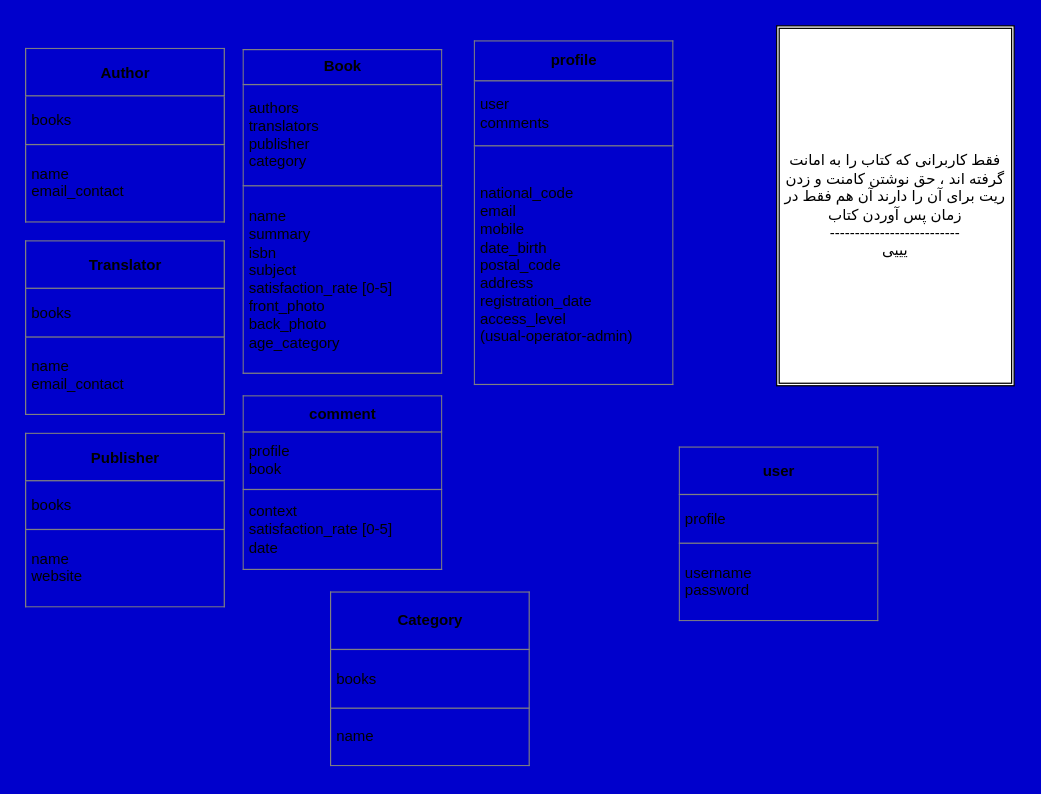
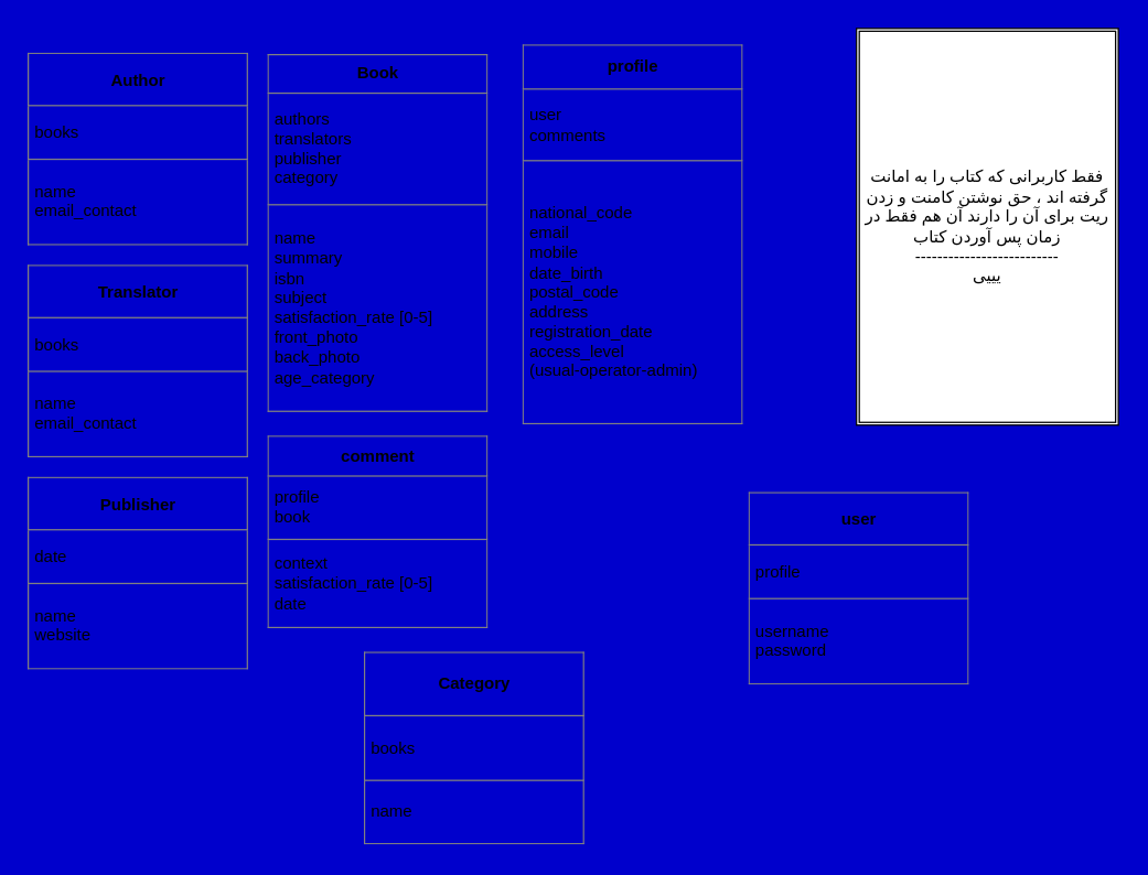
- <mxCell id="4" value="&lt;table border=&quot;1&quot; width=&quot;100%&quot; height=&quot;100%&quot; cellpadding=&quot;4&quot; style=&quot;width:100%;height:100%;border-collapse:collapse;&quot;&gt;&lt;tbody&gt;&lt;tr&gt;&lt;th align=&quot;center&quot;&gt;Publisher&lt;br&gt;&lt;/th&gt;&lt;/tr&gt;&lt;tr&gt;&lt;td&gt;books&lt;/td&gt;&lt;/tr&gt;&lt;tr&gt;&lt;td&gt;name&lt;br&gt;website&lt;br&gt;&lt;/td&gt;&lt;/tr&gt;&lt;/tbody&gt;&lt;/table&gt;" style="text;html=1;whiteSpace=wrap;strokeColor=none;fillColor=none;overflow=fill;" vertex="1" parent="1"><mxGeometry x="20" y="346" width="160" height="140" as="geometry" /></mxCell>
+ <mxCell id="4" value="&lt;table border=&quot;1&quot; width=&quot;100%&quot; height=&quot;100%&quot; cellpadding=&quot;4&quot; style=&quot;width:100%;height:100%;border-collapse:collapse;&quot;&gt;&lt;tbody&gt;&lt;tr&gt;&lt;th align=&quot;center&quot;&gt;Publisher&lt;br&gt;&lt;/th&gt;&lt;/tr&gt;&lt;tr&gt;&lt;td&gt;date&lt;/td&gt;&lt;/tr&gt;&lt;tr&gt;&lt;td&gt;name&lt;br&gt;website&lt;br&gt;&lt;/td&gt;&lt;/tr&gt;&lt;/tbody&gt;&lt;/table&gt;" style="text;html=1;whiteSpace=wrap;strokeColor=none;fillColor=none;overflow=fill;" vertex="1" parent="1"><mxGeometry x="20" y="346" width="160" height="140" as="geometry" /></mxCell>
